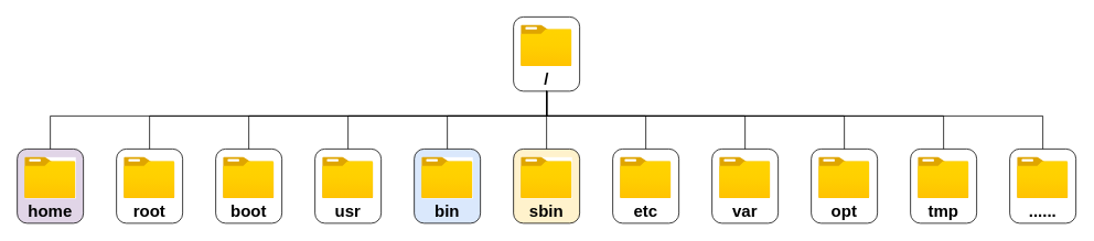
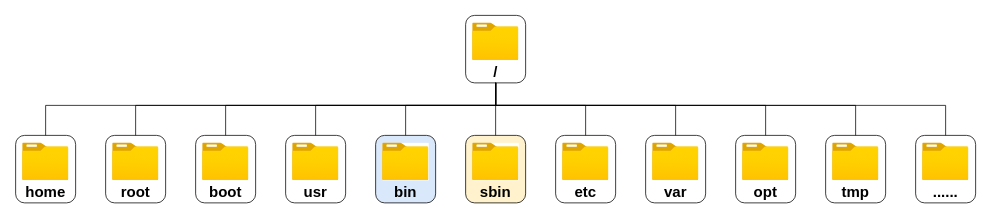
- <mxCell id="18" value="home" style="rounded=1;whiteSpace=wrap;html=1;fontSize=20;verticalAlign=bottom;fontStyle=1;fillColor=#e1d5e7;" parent="17" vertex="1"><mxGeometry width="80" height="90" as="geometry" /></mxCell>
+ <mxCell id="18" value="home" style="rounded=1;whiteSpace=wrap;html=1;fontSize=20;verticalAlign=bottom;fontStyle=1" parent="17" vertex="1"><mxGeometry width="80" height="90" as="geometry" /></mxCell>
